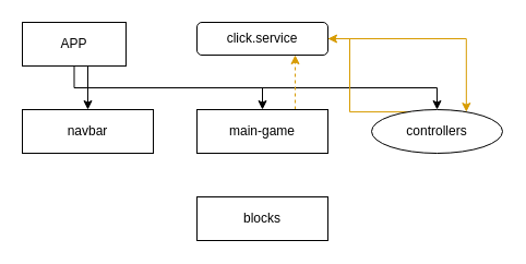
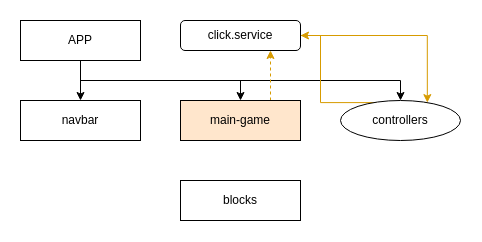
- <mxCell id="5" value="APP" style="rounded=0;whiteSpace=wrap;html=1;" vertex="1" parent="1"><mxGeometry x="20" y="20" width="95" height="40" as="geometry" /></mxCell>
+ <mxCell id="5" value="APP" style="rounded=0;whiteSpace=wrap;html=1;" vertex="1" parent="1"><mxGeometry x="20" y="20" width="120" height="40" as="geometry" /></mxCell>
- <mxCell id="8" value="main-game" style="rounded=0;whiteSpace=wrap;html=1;" vertex="1" parent="1"><mxGeometry x="180" y="100" width="120" height="40" as="geometry" /></mxCell>
+ <mxCell id="8" value="main-game" style="rounded=0;whiteSpace=wrap;html=1;fillColor=#ffe6cc;" vertex="1" parent="1"><mxGeometry x="180" y="100" width="120" height="40" as="geometry" /></mxCell>
